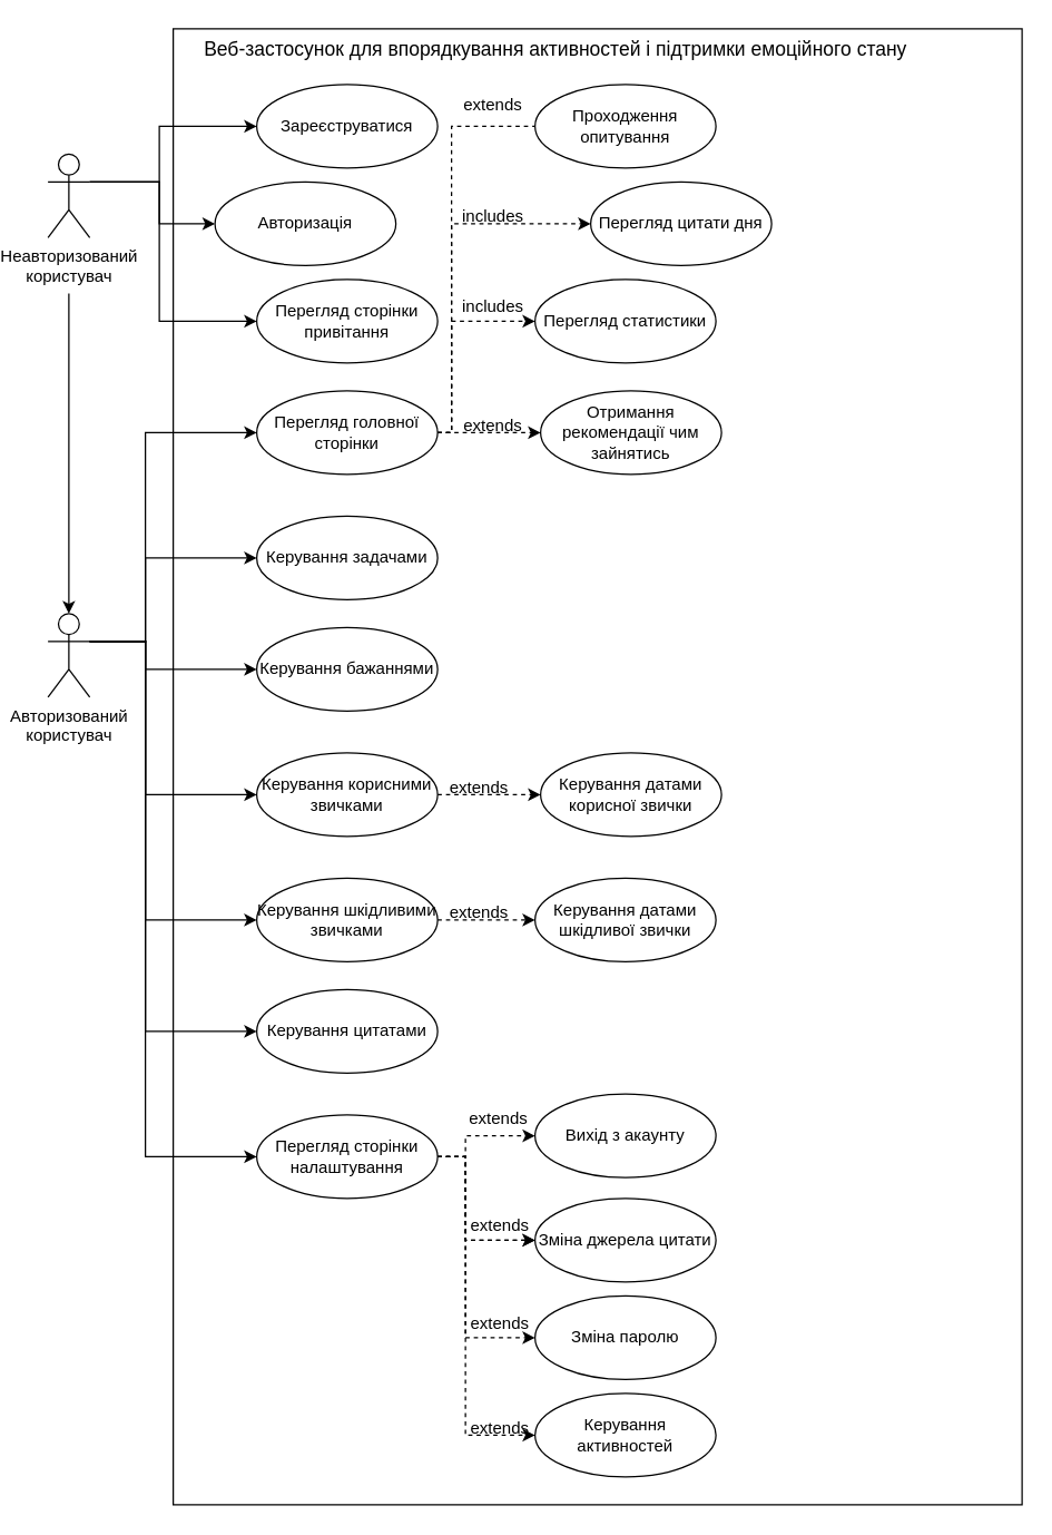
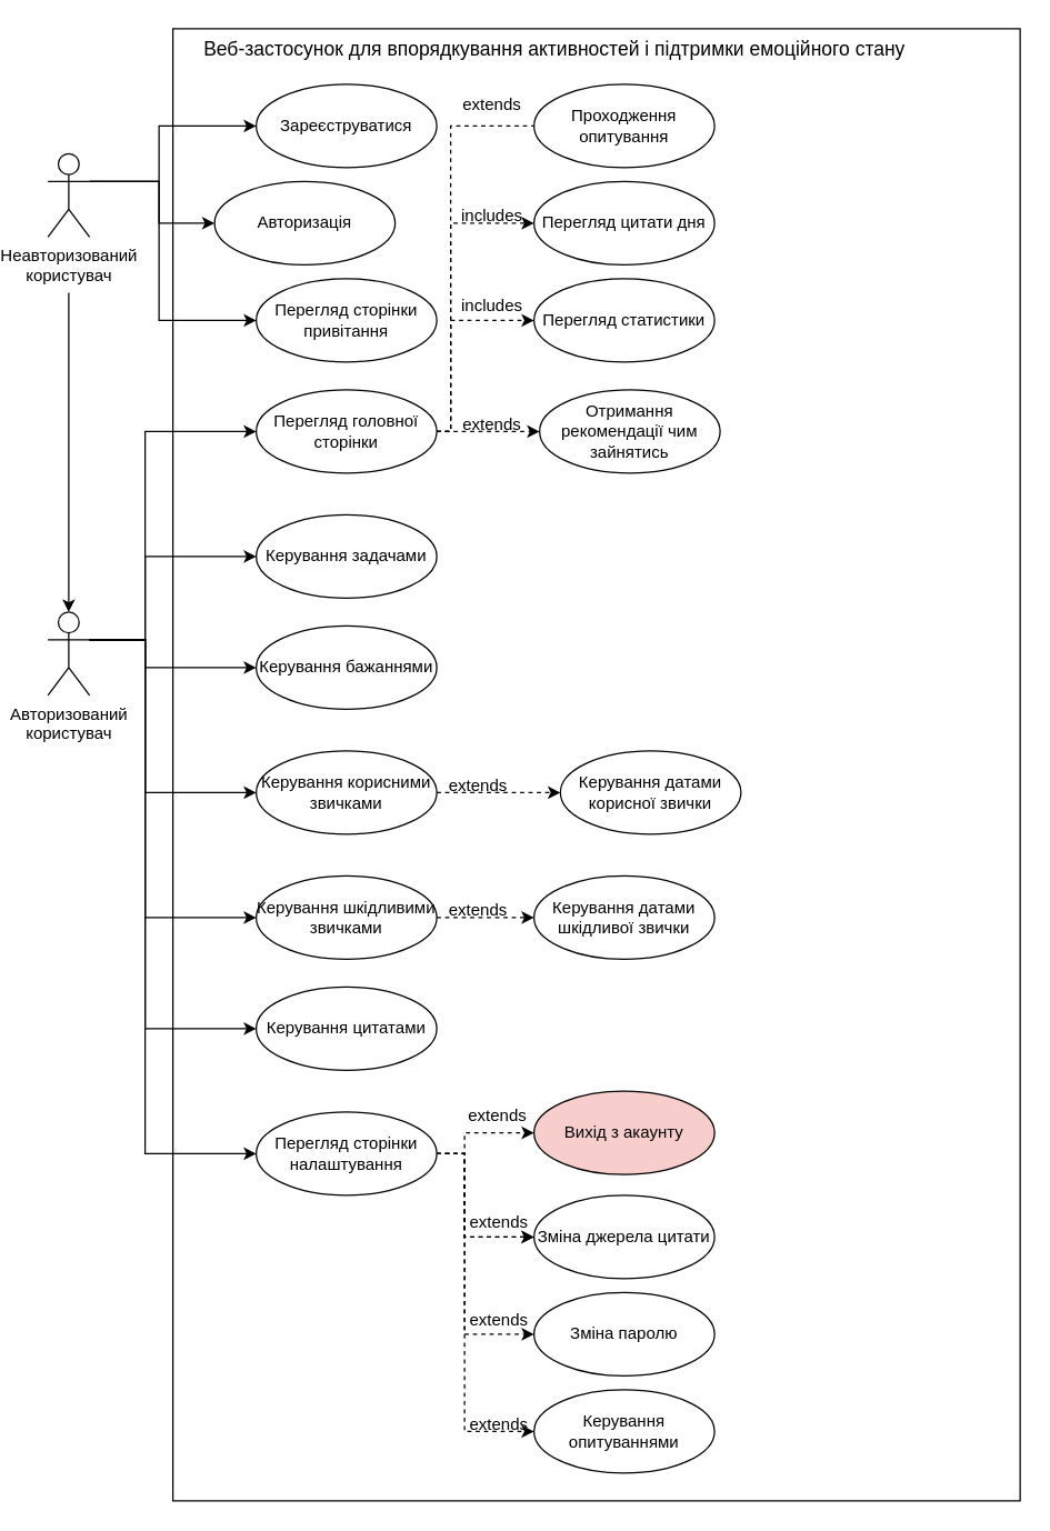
- <mxCell id="55" value="Перегляд цитати дня" style="ellipse;whiteSpace=wrap;html=1;" parent="1" vertex="1"><mxGeometry x="410" y="130" width="130" height="60" as="geometry" /></mxCell>
+ <mxCell id="55" value="Перегляд цитати дня" style="ellipse;whiteSpace=wrap;html=1;" parent="1" vertex="1"><mxGeometry x="370" y="130" width="130" height="60" as="geometry" /></mxCell>
- <mxCell id="35" value="Керування датами корисної звички" style="ellipse;whiteSpace=wrap;html=1;" parent="1" vertex="1"><mxGeometry x="374" y="540" width="130" height="60" as="geometry" /></mxCell>
+ <mxCell id="35" value="Керування датами корисної звички" style="ellipse;whiteSpace=wrap;html=1;" parent="1" vertex="1"><mxGeometry x="389" y="540" width="130" height="60" as="geometry" /></mxCell>
- <mxCell id="36" value="Вихід з акаунту" style="ellipse;whiteSpace=wrap;html=1;" parent="1" vertex="1"><mxGeometry x="370" y="785" width="130" height="60" as="geometry" /></mxCell>
+ <mxCell id="36" value="Вихід з акаунту" style="ellipse;whiteSpace=wrap;html=1;fillColor=#f8cecc;" parent="1" vertex="1"><mxGeometry x="370" y="785" width="130" height="60" as="geometry" /></mxCell>
- <mxCell id="56" value="Керування активностей" style="ellipse;whiteSpace=wrap;html=1;" parent="1" vertex="1"><mxGeometry x="370" y="1000" width="130" height="60" as="geometry" /></mxCell>
+ <mxCell id="56" value="Керування опитуваннями" style="ellipse;whiteSpace=wrap;html=1;" parent="1" vertex="1"><mxGeometry x="370" y="1000" width="130" height="60" as="geometry" /></mxCell>
